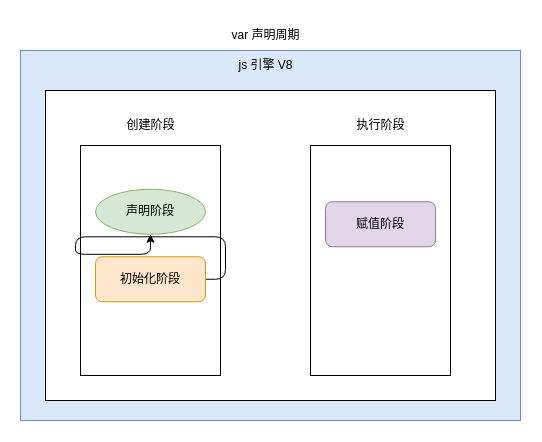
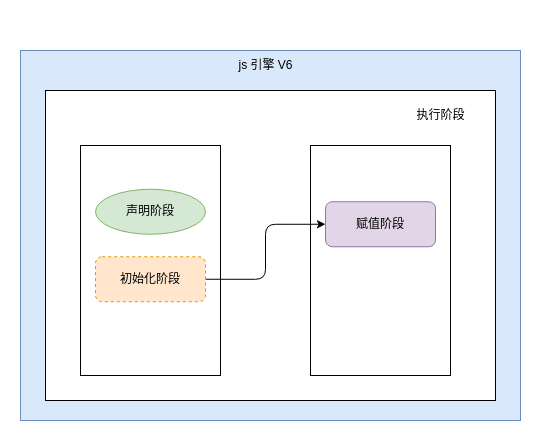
- <mxCell id="13" value="var 声明周期" style="text;html=1;align=center;verticalAlign=middle;resizable=0;points=[];autosize=1;strokeColor=none;fillColor=none;" vertex="1" parent="1"><mxGeometry x="220" y="20" width="90" height="30" as="geometry" /></mxCell>
- <mxCell id="3" value="js 引擎 V8" style="text;html=1;align=center;verticalAlign=middle;resizable=0;points=[];autosize=1;strokeColor=none;fillColor=none;" parent="1" vertex="1"><mxGeometry x="225" y="50" width="80" height="30" as="geometry" /></mxCell>
+ <mxCell id="3" value="js 引擎 V6" style="text;html=1;align=center;verticalAlign=middle;resizable=0;points=[];autosize=1;strokeColor=none;fillColor=none;" parent="1" vertex="1"><mxGeometry x="225" y="50" width="80" height="30" as="geometry" /></mxCell>
- <mxCell id="7" value="创建阶段" style="text;html=1;align=center;verticalAlign=middle;resizable=0;points=[];autosize=1;strokeColor=none;fillColor=none;" vertex="1" parent="1"><mxGeometry x="115" y="110" width="70" height="30" as="geometry" /></mxCell>
- <mxCell id="8" value="执行阶段" style="text;html=1;align=center;verticalAlign=middle;resizable=0;points=[];autosize=1;strokeColor=none;fillColor=none;" vertex="1" parent="1"><mxGeometry x="345" y="110" width="70" height="30" as="geometry" /></mxCell>
+ <mxCell id="8" value="执行阶段" style="text;html=1;align=center;verticalAlign=middle;resizable=0;points=[];autosize=1;strokeColor=none;fillColor=none;" vertex="1" parent="1"><mxGeometry x="405" y="100" width="70" height="30" as="geometry" /></mxCell>
- <mxCell id="10" style="edgeStyle=orthogonalEdgeStyle;rounded=1;orthogonalLoop=1;jettySize=auto;html=1;exitX=1;exitY=0.5;exitDx=0;exitDy=0;" edge="1" parent="1" source="11" target="9"><mxGeometry relative="1" as="geometry" /></mxCell>
+ <mxCell id="10" style="edgeStyle=orthogonalEdgeStyle;rounded=1;orthogonalLoop=1;jettySize=auto;html=1;exitX=1;exitY=0.5;exitDx=0;exitDy=0;entryX=0;entryY=0.5;entryDx=0;entryDy=0;" edge="1" parent="1" source="11" target="12"><mxGeometry relative="1" as="geometry" /></mxCell>
- <mxCell id="11" value="初始化阶段" style="rounded=1;whiteSpace=wrap;html=1;fillColor=#ffe6cc;strokeColor=#d79b00;" vertex="1" parent="1"><mxGeometry x="95" y="256.25" width="110" height="45" as="geometry" /></mxCell>
+ <mxCell id="11" value="初始化阶段" style="rounded=1;whiteSpace=wrap;html=1;fillColor=#ffe6cc;strokeColor=#d79b00;dashed=1;" vertex="1" parent="1"><mxGeometry x="95" y="256.25" width="110" height="45" as="geometry" /></mxCell>
